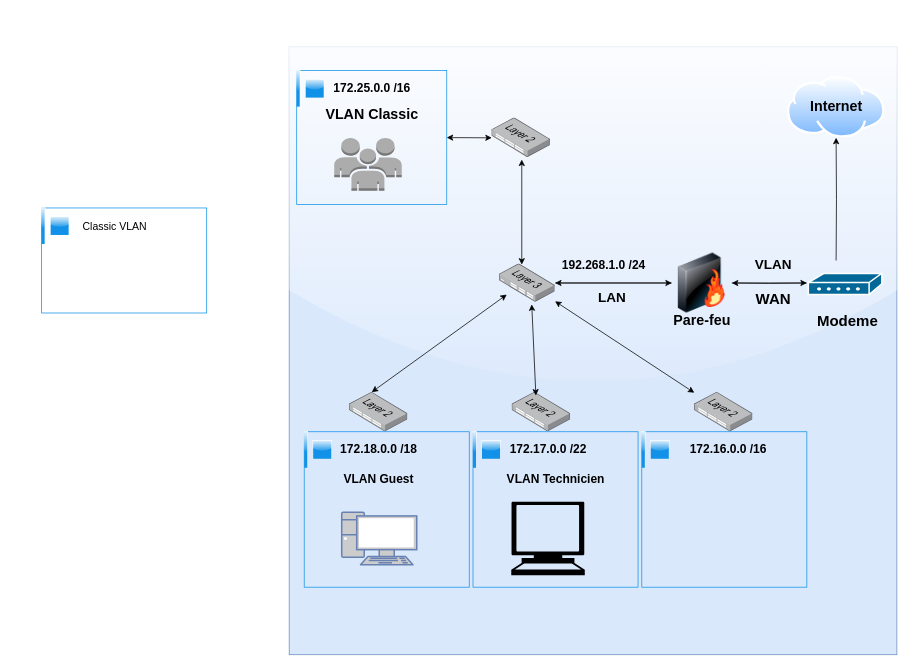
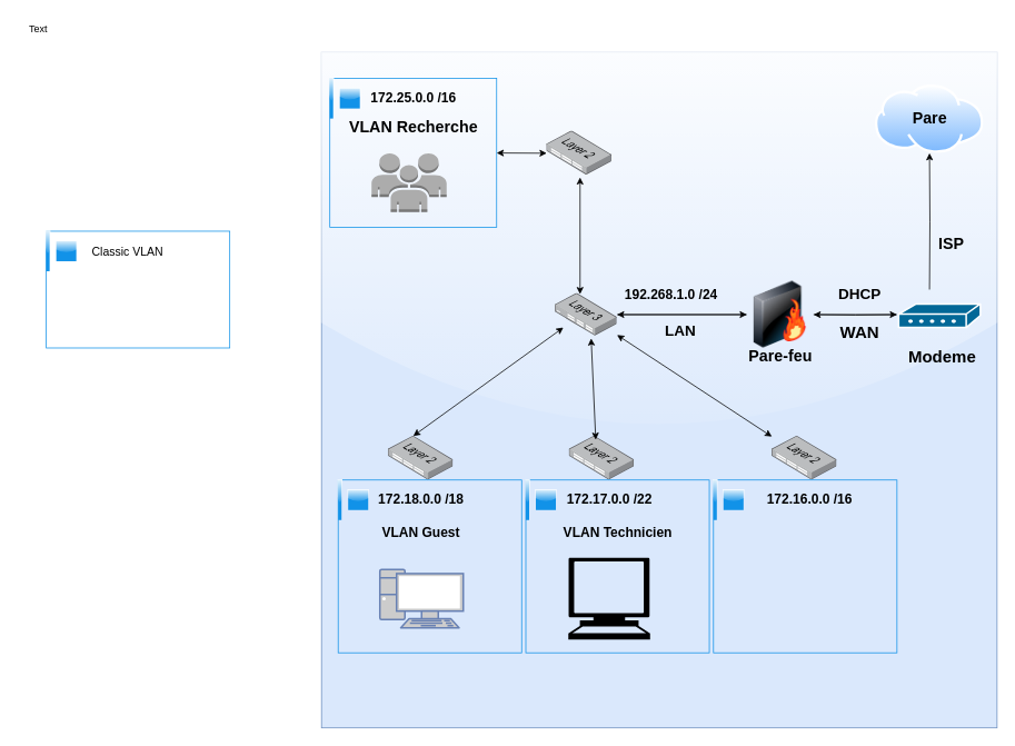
+ <mxCell id="52" value="Text" style="text;html=1;align=center;verticalAlign=middle;resizable=0;points=[];autosize=1;strokeColor=none;fillColor=none;" vertex="1" parent="1"><mxGeometry x="20" y="20" width="50" height="30" as="geometry" /></mxCell>
- <mxCell id="14" value="&lt;b&gt;&lt;font style=&quot;font-size: 19px;&quot;&gt;Internet&lt;/font&gt;&lt;/b&gt;" style="text;html=1;align=center;verticalAlign=middle;resizable=0;points=[];autosize=1;strokeColor=none;fillColor=none;" parent="1" vertex="1"><mxGeometry x="1069" y="122" width="90" height="40" as="geometry" /></mxCell>
+ <mxCell id="14" value="&lt;b&gt;&lt;font style=&quot;font-size: 19px;&quot;&gt;Pare&lt;/font&gt;&lt;/b&gt;" style="text;html=1;align=center;verticalAlign=middle;resizable=0;points=[];autosize=1;strokeColor=none;fillColor=none;" parent="1" vertex="1"><mxGeometry x="1069" y="122" width="90" height="40" as="geometry" /></mxCell>
- <mxCell id="58" value="&lt;b&gt;&lt;font style=&quot;font-size: 19px;&quot;&gt;VLAN Classic&lt;br&gt;&lt;/font&gt;&lt;/b&gt;" style="text;html=1;align=center;verticalAlign=middle;resizable=0;points=[];autosize=1;strokeColor=none;fillColor=none;fontFamily=Helvetica;fontSize=12;fontColor=default;" vertex="1" parent="53"><mxGeometry x="10" y="38.6" width="180" height="40" as="geometry" /></mxCell>
+ <mxCell id="58" value="&lt;b&gt;&lt;font style=&quot;font-size: 19px;&quot;&gt;VLAN Recherche&lt;br&gt;&lt;/font&gt;&lt;/b&gt;" style="text;html=1;align=center;verticalAlign=middle;resizable=0;points=[];autosize=1;strokeColor=none;fillColor=none;fontFamily=Helvetica;fontSize=12;fontColor=default;" vertex="1" parent="53"><mxGeometry x="10" y="38.6" width="180" height="40" as="geometry" /></mxCell>
+ <mxCell id="23" value="&lt;b&gt;&lt;font style=&quot;font-size: 19px;&quot;&gt;ISP&lt;/font&gt;&lt;/b&gt;" style="text;html=1;align=center;verticalAlign=middle;resizable=0;points=[];autosize=1;strokeColor=none;fillColor=none;fontFamily=Helvetica;fontSize=12;fontColor=default;" parent="1" vertex="1"><mxGeometry x="1115" y="272" width="50" height="40" as="geometry" /></mxCell>
- <mxCell id="22" value="&lt;b&gt;&lt;font style=&quot;font-size: 18px;&quot;&gt;VLAN&lt;/font&gt;&lt;/b&gt;" style="text;html=1;align=center;verticalAlign=middle;resizable=0;points=[];autosize=1;strokeColor=none;fillColor=none;fontFamily=Helvetica;fontSize=12;fontColor=default;" parent="1" vertex="1"><mxGeometry x="995" y="331.5" width="70" height="40" as="geometry" /></mxCell>
+ <mxCell id="22" value="&lt;b&gt;&lt;font style=&quot;font-size: 18px;&quot;&gt;DHCP&lt;/font&gt;&lt;/b&gt;" style="text;html=1;align=center;verticalAlign=middle;resizable=0;points=[];autosize=1;strokeColor=none;fillColor=none;fontFamily=Helvetica;fontSize=12;fontColor=default;" parent="1" vertex="1"><mxGeometry x="995" y="331.5" width="70" height="40" as="geometry" /></mxCell>
